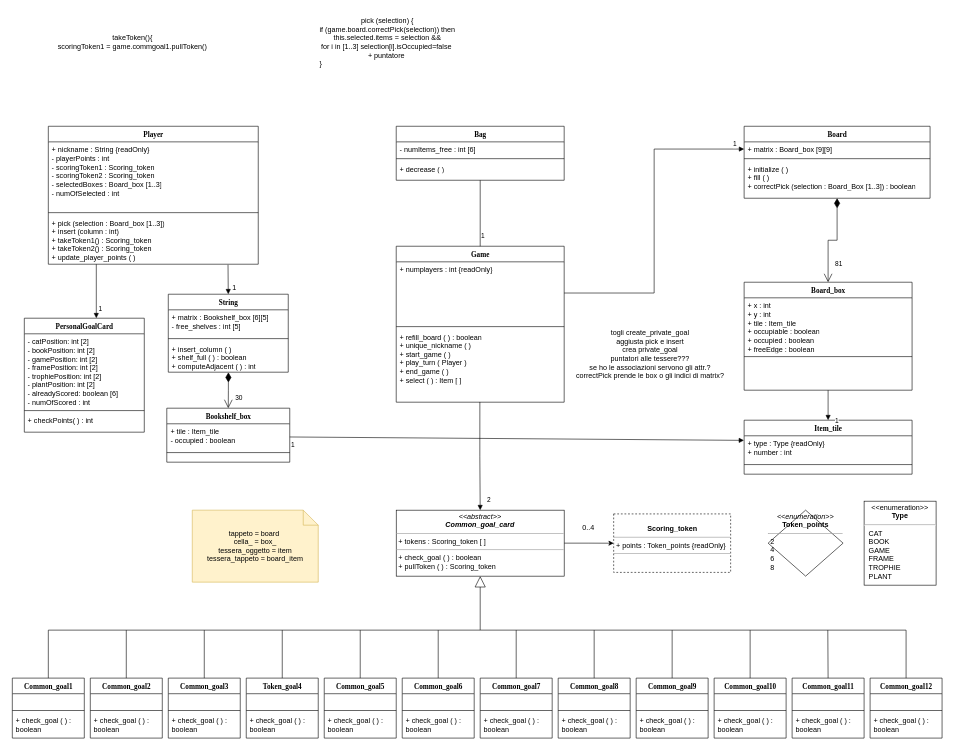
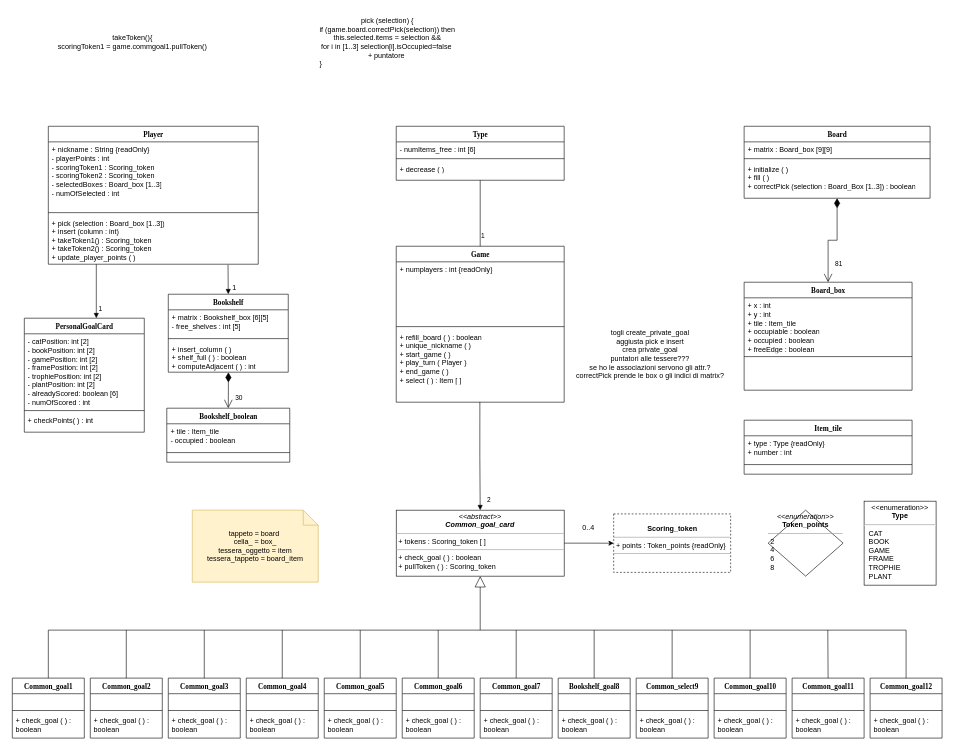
- <mxCell id="34" value="Bag" style="swimlane;html=1;fontStyle=1;align=center;verticalAlign=top;childLayout=stackLayout;horizontal=1;startSize=26;horizontalStack=0;resizeParent=1;resizeLast=0;collapsible=1;marginBottom=0;swimlaneFillColor=#ffffff;rounded=0;shadow=0;comic=0;labelBackgroundColor=none;strokeWidth=1;fillColor=none;fontFamily=Verdana;fontSize=12" parent="1" vertex="1"><mxGeometry x="660" y="210" width="280" height="90" as="geometry" /></mxCell>
+ <mxCell id="34" value="Type" style="swimlane;html=1;fontStyle=1;align=center;verticalAlign=top;childLayout=stackLayout;horizontal=1;startSize=26;horizontalStack=0;resizeParent=1;resizeLast=0;collapsible=1;marginBottom=0;swimlaneFillColor=#ffffff;rounded=0;shadow=0;comic=0;labelBackgroundColor=none;strokeWidth=1;fillColor=none;fontFamily=Verdana;fontSize=12" parent="1" vertex="1"><mxGeometry x="660" y="210" width="280" height="90" as="geometry" /></mxCell>
- <mxCell id="22" value="" style="endArrow=block;endFill=1;html=1;edgeStyle=orthogonalEdgeStyle;align=left;verticalAlign=top;rounded=0;exitX=1;exitY=0.5;exitDx=0;exitDy=0;entryX=0;entryY=0.5;entryDx=0;entryDy=0;" parent="1" source="15" target="19" edge="1"><mxGeometry x="-1" relative="1" as="geometry"><mxPoint x="550" y="620" as="sourcePoint" /><mxPoint x="310" y="567.5" as="targetPoint" /><mxPoint as="offset" /></mxGeometry></mxCell>
- <mxCell id="23" value="1" style="edgeLabel;resizable=0;html=1;align=left;verticalAlign=bottom;" parent="22" connectable="0" vertex="1"><mxGeometry x="-1" relative="1" as="geometry"><mxPoint x="280" y="-240" as="offset" /></mxGeometry></mxCell>
- <mxCell id="7" value="String" style="swimlane;html=1;fontStyle=1;align=center;verticalAlign=top;childLayout=stackLayout;horizontal=1;startSize=26;horizontalStack=0;resizeParent=1;resizeLast=0;collapsible=1;marginBottom=0;swimlaneFillColor=#ffffff;rounded=0;shadow=0;comic=0;labelBackgroundColor=none;strokeWidth=1;fillColor=none;fontFamily=Verdana;fontSize=12" parent="1" vertex="1"><mxGeometry x="280" y="490" width="200" height="130" as="geometry" /></mxCell>
+ <mxCell id="7" value="Bookshelf" style="swimlane;html=1;fontStyle=1;align=center;verticalAlign=top;childLayout=stackLayout;horizontal=1;startSize=26;horizontalStack=0;resizeParent=1;resizeLast=0;collapsible=1;marginBottom=0;swimlaneFillColor=#ffffff;rounded=0;shadow=0;comic=0;labelBackgroundColor=none;strokeWidth=1;fillColor=none;fontFamily=Verdana;fontSize=12" parent="1" vertex="1"><mxGeometry x="280" y="490" width="200" height="130" as="geometry" /></mxCell>
- <mxCell id="32" value="1" style="endArrow=block;endFill=1;html=1;edgeStyle=orthogonalEdgeStyle;align=left;verticalAlign=top;rounded=0;exitX=0.5;exitY=1;exitDx=0;exitDy=0;entryX=0.5;entryY=0;entryDx=0;entryDy=0;" parent="1" source="25" target="29" edge="1"><mxGeometry x="0.538" y="10" relative="1" as="geometry"><mxPoint x="939.5" y="950" as="sourcePoint" /><mxPoint x="939.5" y="1040" as="targetPoint" /><mxPoint as="offset" /></mxGeometry></mxCell>
- <mxCell id="11" value="Bookshelf_box" style="swimlane;html=1;fontStyle=1;align=center;verticalAlign=top;childLayout=stackLayout;horizontal=1;startSize=26;horizontalStack=0;resizeParent=1;resizeLast=0;collapsible=1;marginBottom=0;swimlaneFillColor=#ffffff;rounded=0;shadow=0;comic=0;labelBackgroundColor=none;strokeWidth=1;fillColor=none;fontFamily=Verdana;fontSize=12" parent="1" vertex="1"><mxGeometry x="277.5" y="680" width="205" height="90" as="geometry" /></mxCell>
+ <mxCell id="11" value="Bookshelf_boolean" style="swimlane;html=1;fontStyle=1;align=center;verticalAlign=top;childLayout=stackLayout;horizontal=1;startSize=26;horizontalStack=0;resizeParent=1;resizeLast=0;collapsible=1;marginBottom=0;swimlaneFillColor=#ffffff;rounded=0;shadow=0;comic=0;labelBackgroundColor=none;strokeWidth=1;fillColor=none;fontFamily=Verdana;fontSize=12" parent="1" vertex="1"><mxGeometry x="277.5" y="680" width="205" height="90" as="geometry" /></mxCell>
- <mxCell id="33" value="1" style="endArrow=block;endFill=1;html=1;align=left;verticalAlign=top;rounded=0;exitX=1;exitY=0.5;exitDx=0;exitDy=0;entryX=-0.001;entryY=0.174;entryDx=0;entryDy=0;entryPerimeter=0;" parent="1" source="12" target="30" edge="1"><mxGeometry x="-1" relative="1" as="geometry"><mxPoint x="460" y="1090" as="sourcePoint" /><mxPoint x="1240" y="738" as="targetPoint" /><mxPoint as="offset" /></mxGeometry></mxCell>
- <mxCell id="55" value="Token_goal4" style="swimlane;html=1;fontStyle=1;align=center;verticalAlign=top;childLayout=stackLayout;horizontal=1;startSize=26;horizontalStack=0;resizeParent=1;resizeLast=0;collapsible=1;marginBottom=0;swimlaneFillColor=#ffffff;rounded=0;shadow=0;comic=0;labelBackgroundColor=none;strokeWidth=1;fillColor=none;fontFamily=Verdana;fontSize=12" parent="1" vertex="1"><mxGeometry x="410" y="1130" width="120" height="100" as="geometry" /></mxCell>
+ <mxCell id="55" value="Common_goal4" style="swimlane;html=1;fontStyle=1;align=center;verticalAlign=top;childLayout=stackLayout;horizontal=1;startSize=26;horizontalStack=0;resizeParent=1;resizeLast=0;collapsible=1;marginBottom=0;swimlaneFillColor=#ffffff;rounded=0;shadow=0;comic=0;labelBackgroundColor=none;strokeWidth=1;fillColor=none;fontFamily=Verdana;fontSize=12" parent="1" vertex="1"><mxGeometry x="410" y="1130" width="120" height="100" as="geometry" /></mxCell>
- <mxCell id="71" value="Common_goal8" style="swimlane;html=1;fontStyle=1;align=center;verticalAlign=top;childLayout=stackLayout;horizontal=1;startSize=26;horizontalStack=0;resizeParent=1;resizeLast=0;collapsible=1;marginBottom=0;swimlaneFillColor=#ffffff;rounded=0;shadow=0;comic=0;labelBackgroundColor=none;strokeWidth=1;fillColor=none;fontFamily=Verdana;fontSize=12" parent="1" vertex="1"><mxGeometry x="930" y="1130" width="120" height="100" as="geometry" /></mxCell>
+ <mxCell id="71" value="Bookshelf_goal8" style="swimlane;html=1;fontStyle=1;align=center;verticalAlign=top;childLayout=stackLayout;horizontal=1;startSize=26;horizontalStack=0;resizeParent=1;resizeLast=0;collapsible=1;marginBottom=0;swimlaneFillColor=#ffffff;rounded=0;shadow=0;comic=0;labelBackgroundColor=none;strokeWidth=1;fillColor=none;fontFamily=Verdana;fontSize=12" parent="1" vertex="1"><mxGeometry x="930" y="1130" width="120" height="100" as="geometry" /></mxCell>
- <mxCell id="75" value="Common_goal9" style="swimlane;html=1;fontStyle=1;align=center;verticalAlign=top;childLayout=stackLayout;horizontal=1;startSize=26;horizontalStack=0;resizeParent=1;resizeLast=0;collapsible=1;marginBottom=0;swimlaneFillColor=#ffffff;rounded=0;shadow=0;comic=0;labelBackgroundColor=none;strokeWidth=1;fillColor=none;fontFamily=Verdana;fontSize=12" parent="1" vertex="1"><mxGeometry x="1060" y="1130" width="120" height="100" as="geometry" /></mxCell>
+ <mxCell id="75" value="Common_select9" style="swimlane;html=1;fontStyle=1;align=center;verticalAlign=top;childLayout=stackLayout;horizontal=1;startSize=26;horizontalStack=0;resizeParent=1;resizeLast=0;collapsible=1;marginBottom=0;swimlaneFillColor=#ffffff;rounded=0;shadow=0;comic=0;labelBackgroundColor=none;strokeWidth=1;fillColor=none;fontFamily=Verdana;fontSize=12" parent="1" vertex="1"><mxGeometry x="1060" y="1130" width="120" height="100" as="geometry" /></mxCell>
